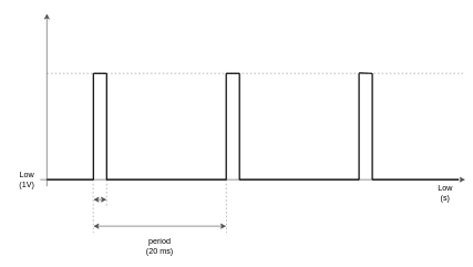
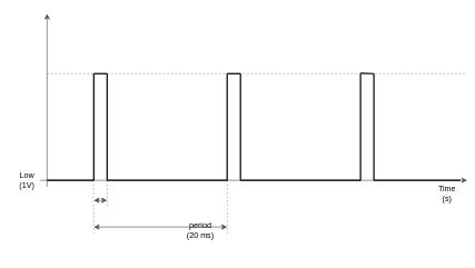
- <mxCell id="6" value="Low&lt;br&gt;(s)" style="text;html=1;strokeColor=none;fillColor=none;align=center;verticalAlign=middle;whiteSpace=wrap;rounded=0;" vertex="1" parent="2"><mxGeometry x="630" y="260" width="40" height="20" as="geometry" /></mxCell>
+ <mxCell id="6" value="Time&lt;br&gt;(s)" style="text;html=1;strokeColor=none;fillColor=none;align=center;verticalAlign=middle;whiteSpace=wrap;rounded=0;" vertex="1" parent="2"><mxGeometry x="630" y="260" width="40" height="20" as="geometry" /></mxCell>
- <mxCell id="12" value="period&lt;br&gt;(20 ms)" style="text;html=1;strokeColor=none;fillColor=none;align=center;verticalAlign=middle;whiteSpace=wrap;rounded=0;" vertex="1" parent="2"><mxGeometry x="190" y="340" width="60" height="20" as="geometry" /></mxCell>
+ <mxCell id="12" value="period&lt;br&gt;(20 ms)" style="text;html=1;strokeColor=none;fillColor=none;align=center;verticalAlign=middle;whiteSpace=wrap;rounded=0;" vertex="1" parent="2"><mxGeometry x="250" y="315" width="60" height="20" as="geometry" /></mxCell>
